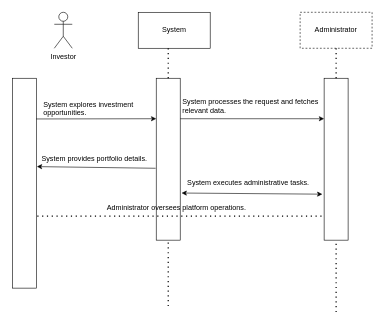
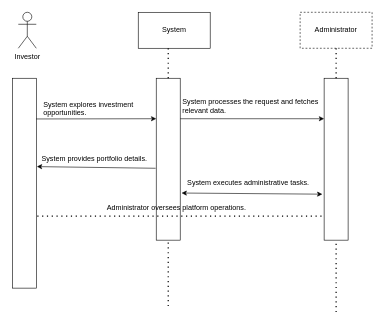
- <mxCell id="2" value="Investor" style="shape=umlActor;verticalLabelPosition=bottom;verticalAlign=top;html=1;outlineConnect=0;" vertex="1" parent="1"><mxGeometry x="90" y="20" width="30" height="60" as="geometry" /></mxCell>
+ <mxCell id="2" value="Investor" style="shape=umlActor;verticalLabelPosition=bottom;verticalAlign=top;html=1;outlineConnect=0;" vertex="1" parent="1"><mxGeometry x="30" y="20" width="30" height="60" as="geometry" /></mxCell>
